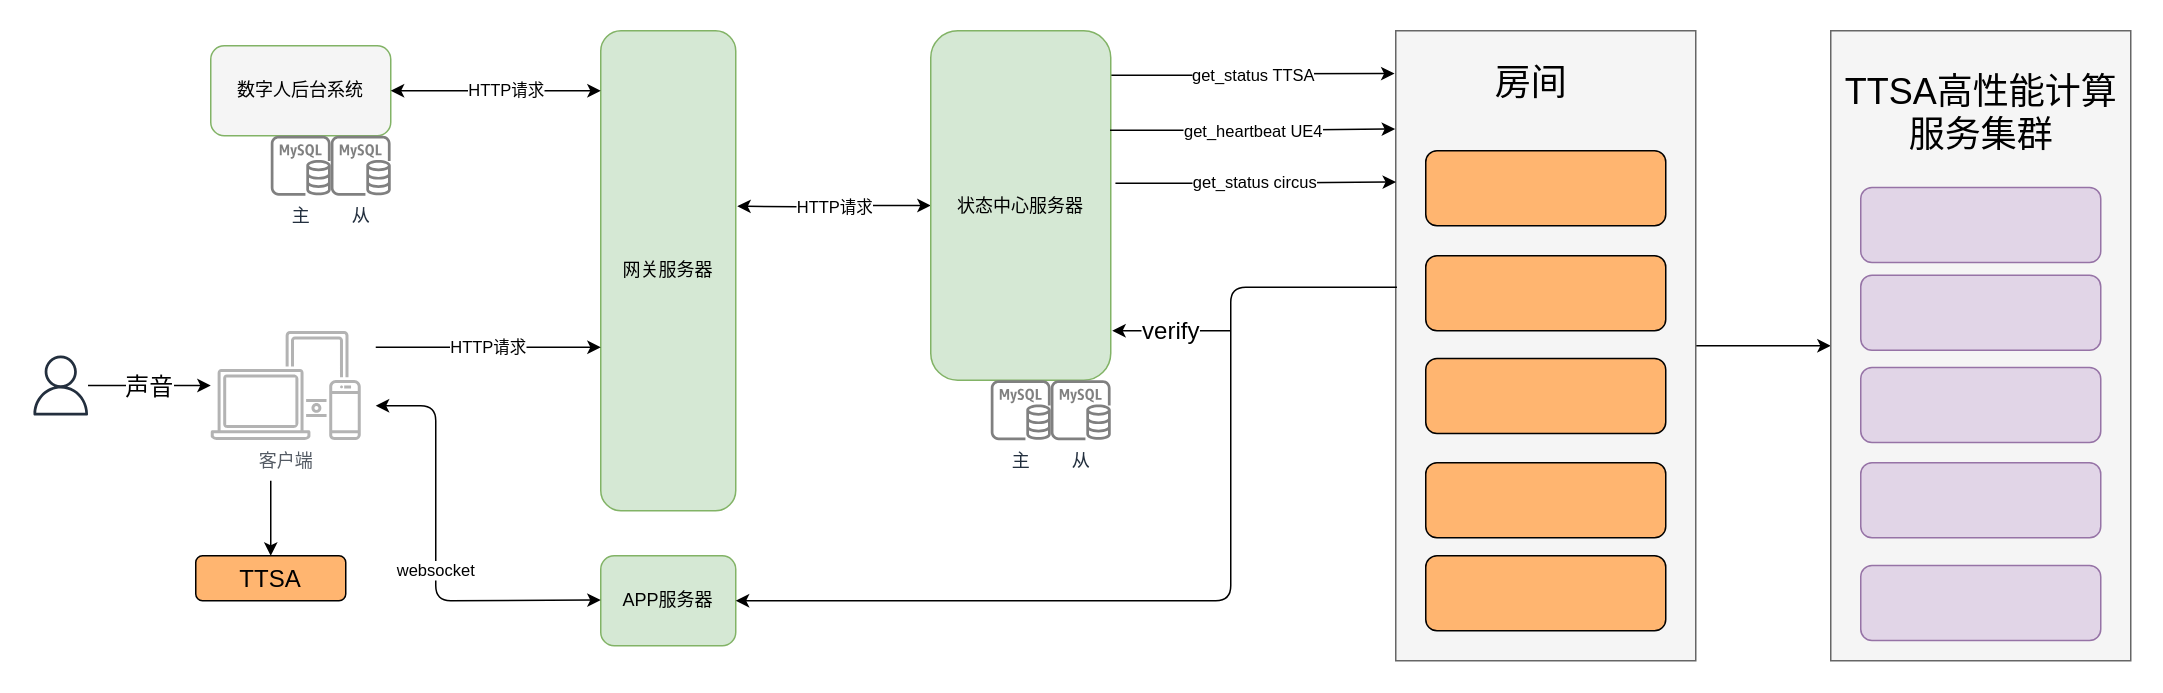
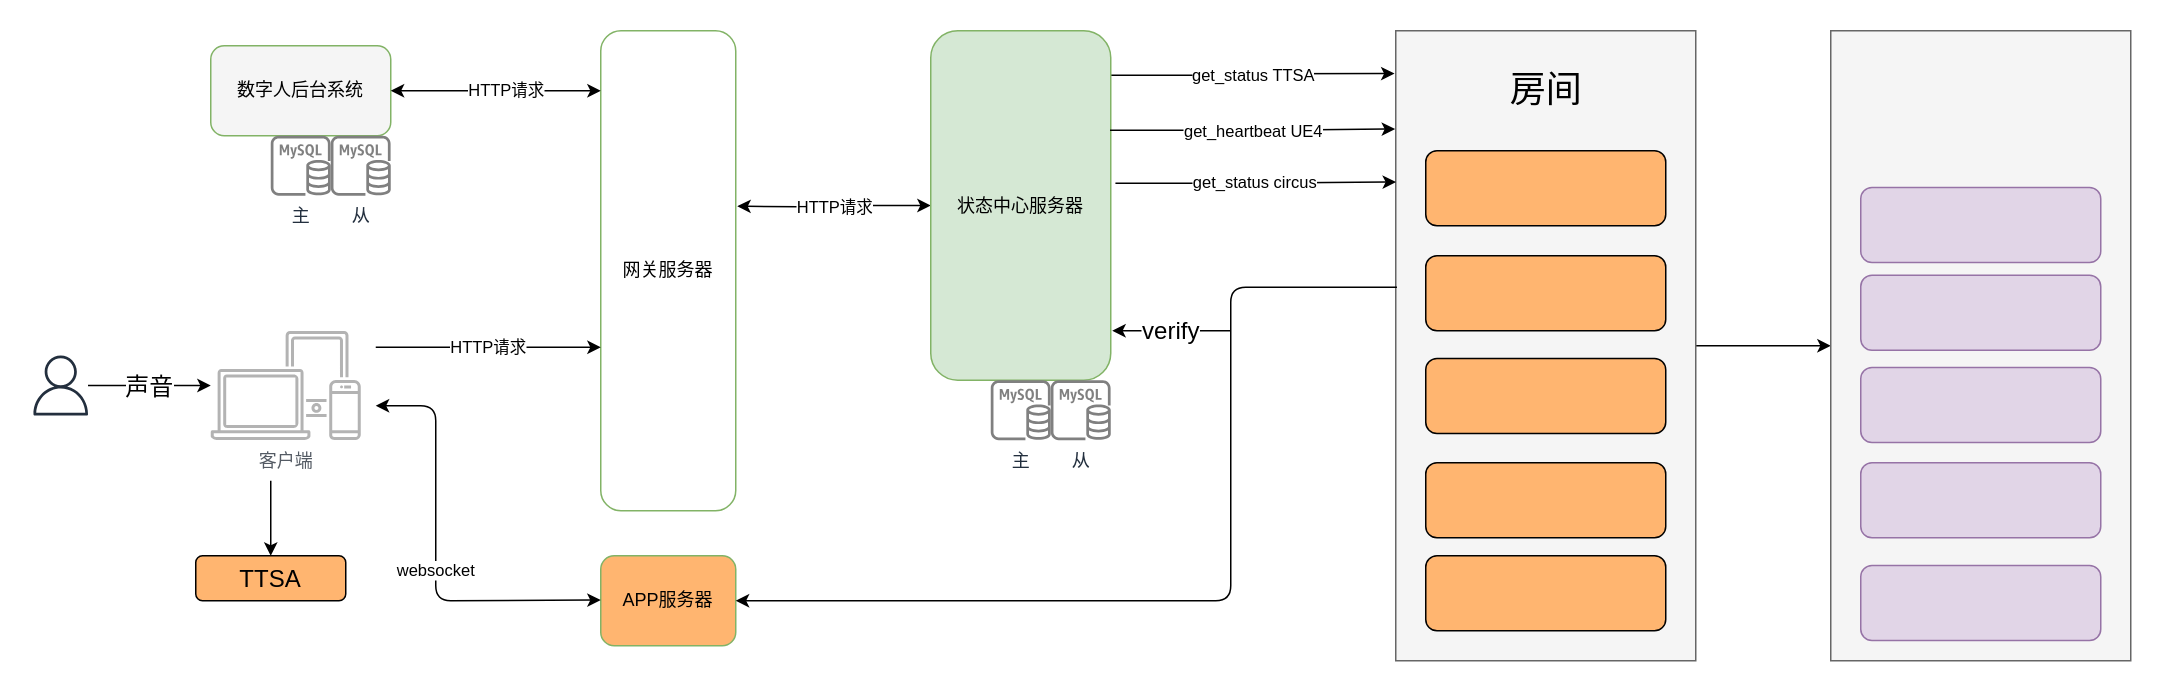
- <mxCell id="36" value="房间" style="text;html=1;align=center;verticalAlign=middle;resizable=0;points=[];autosize=1;fontSize=24;" vertex="1" parent="1"><mxGeometry x="990" y="40" width="60" height="30" as="geometry" /></mxCell>
+ <mxCell id="36" value="房间" style="text;html=1;align=center;verticalAlign=middle;resizable=0;points=[];autosize=1;fontSize=24;" vertex="1" parent="1"><mxGeometry x="1000" y="45" width="60" height="30" as="geometry" /></mxCell>
- <mxCell id="34" value="TTSA高性能计算&lt;br style=&quot;font-size: 24px;&quot;&gt;服务集群" style="text;html=1;align=center;verticalAlign=middle;resizable=0;points=[];autosize=1;fontSize=24;" vertex="1" parent="1"><mxGeometry x="1220" y="45" width="200" height="60" as="geometry" /></mxCell>
- <mxCell id="4" value="网关服务器" style="rounded=1;whiteSpace=wrap;html=1;fillColor=#d5e8d4;strokeColor=#82b366;" vertex="1" parent="1"><mxGeometry x="400" width="90" height="320" as="geometry" y="20" /></mxCell>
+ <mxCell id="4" value="网关服务器" style="rounded=1;whiteSpace=wrap;html=1;fillColor=#ffffff;strokeColor=#82b366;" vertex="1" parent="1"><mxGeometry x="400" width="90" height="320" as="geometry" y="20" /></mxCell>
- <mxCell id="6" value="APP服务器" style="rounded=1;whiteSpace=wrap;html=1;fillColor=#d5e8d4;strokeColor=#82b366;" vertex="1" parent="1"><mxGeometry x="400" y="370" width="90" height="60" as="geometry" /></mxCell>
+ <mxCell id="6" value="APP服务器" style="rounded=1;whiteSpace=wrap;html=1;fillColor=#ffb570;strokeColor=#82b366;" vertex="1" parent="1"><mxGeometry x="400" y="370" width="90" height="60" as="geometry" /></mxCell>
